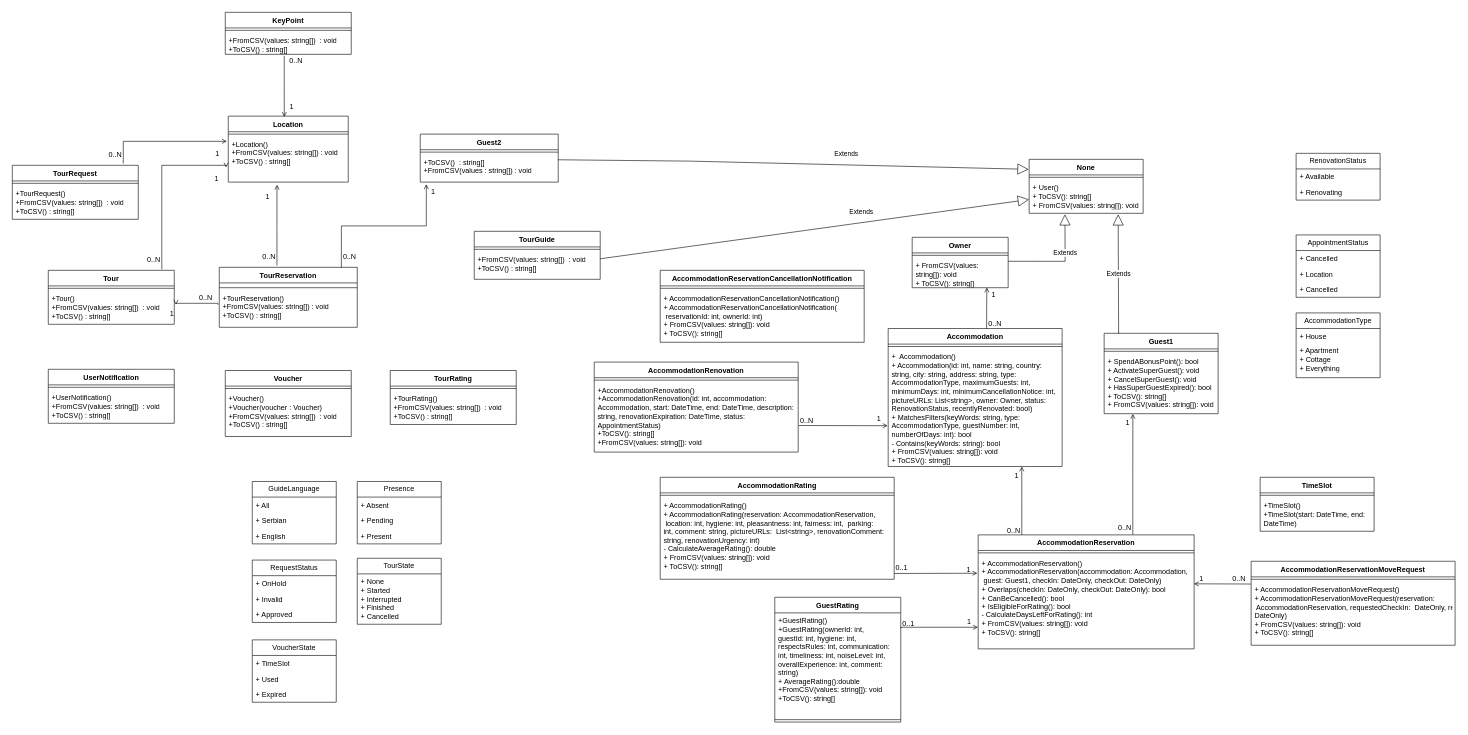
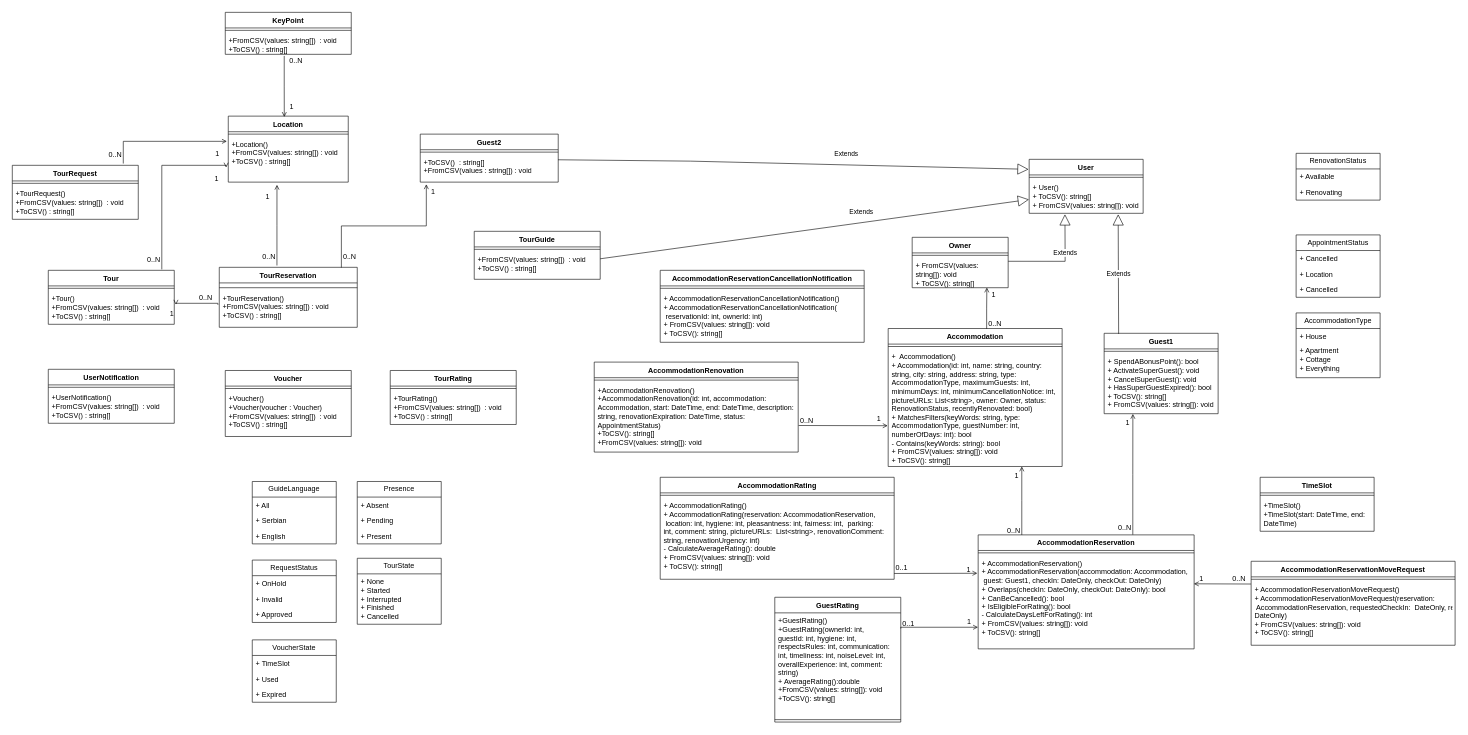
- <mxCell id="20" value="None&lt;br&gt;" style="swimlane;fontStyle=1;align=center;verticalAlign=top;childLayout=stackLayout;horizontal=1;startSize=26;horizontalStack=0;resizeParent=1;resizeParentMax=0;resizeLast=0;collapsible=1;marginBottom=0;whiteSpace=wrap;html=1;" vertex="1" parent="1"><mxGeometry x="1715" y="265" width="190" height="90" as="geometry" /></mxCell>
+ <mxCell id="20" value="User&lt;br&gt;" style="swimlane;fontStyle=1;align=center;verticalAlign=top;childLayout=stackLayout;horizontal=1;startSize=26;horizontalStack=0;resizeParent=1;resizeParentMax=0;resizeLast=0;collapsible=1;marginBottom=0;whiteSpace=wrap;html=1;" vertex="1" parent="1"><mxGeometry x="1715" y="265" width="190" height="90" as="geometry" /></mxCell>
